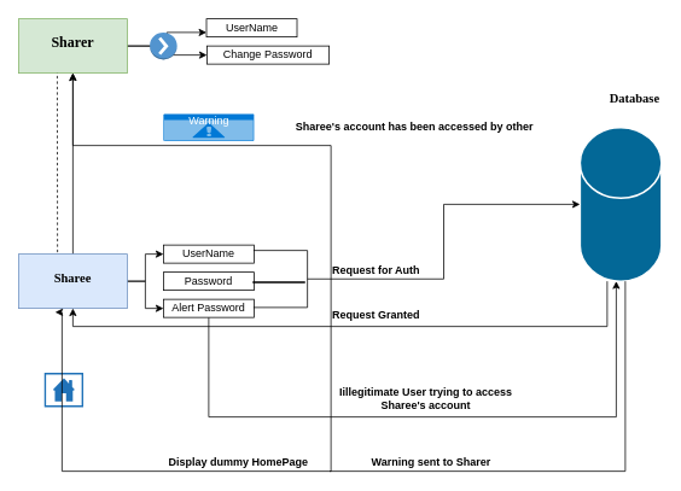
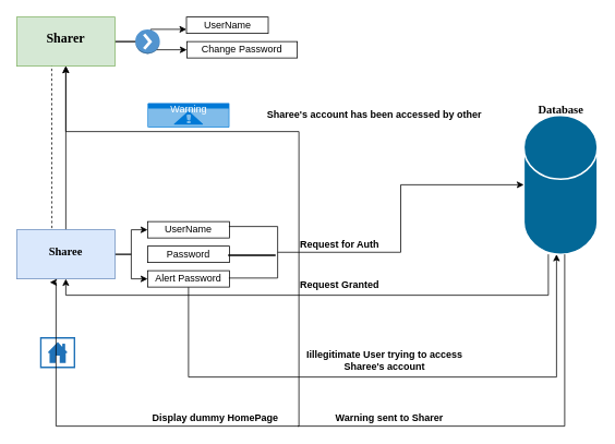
- <mxCell id="30" value="&lt;h1&gt;&lt;b&gt;&lt;font style=&quot;font-size: 14px&quot; face=&quot;Times New Roman&quot;&gt;Database&lt;/font&gt;&lt;/b&gt;&lt;/h1&gt;" style="text;html=1;strokeColor=none;fillColor=none;align=center;verticalAlign=middle;whiteSpace=wrap;rounded=0;direction=south;" vertex="1" parent="1"><mxGeometry x="662.5" y="95" width="75" height="20" as="geometry" /></mxCell>
+ <mxCell id="30" value="&lt;h1&gt;&lt;b&gt;&lt;font style=&quot;font-size: 14px&quot; face=&quot;Times New Roman&quot;&gt;Database&lt;/font&gt;&lt;/b&gt;&lt;/h1&gt;" style="text;html=1;strokeColor=none;fillColor=none;align=center;verticalAlign=middle;whiteSpace=wrap;rounded=0;direction=south;" vertex="1" parent="1"><mxGeometry x="647.5" y="120" width="75" height="20" as="geometry" /></mxCell>
